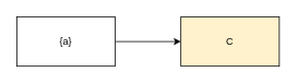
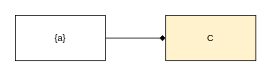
- <mxCell id="2" value="" style="edgeStyle=orthogonalEdgeStyle;rounded=0;orthogonalLoop=1;jettySize=auto;html=1;" edge="1" parent="1" source="3" target="4"><mxGeometry relative="1" as="geometry" /></mxCell>
+ <mxCell id="2" value="" style="edgeStyle=orthogonalEdgeStyle;rounded=0;orthogonalLoop=1;jettySize=auto;html=1;endArrow=diamond;" edge="1" parent="1" source="3" target="4"><mxGeometry relative="1" as="geometry" /></mxCell>
